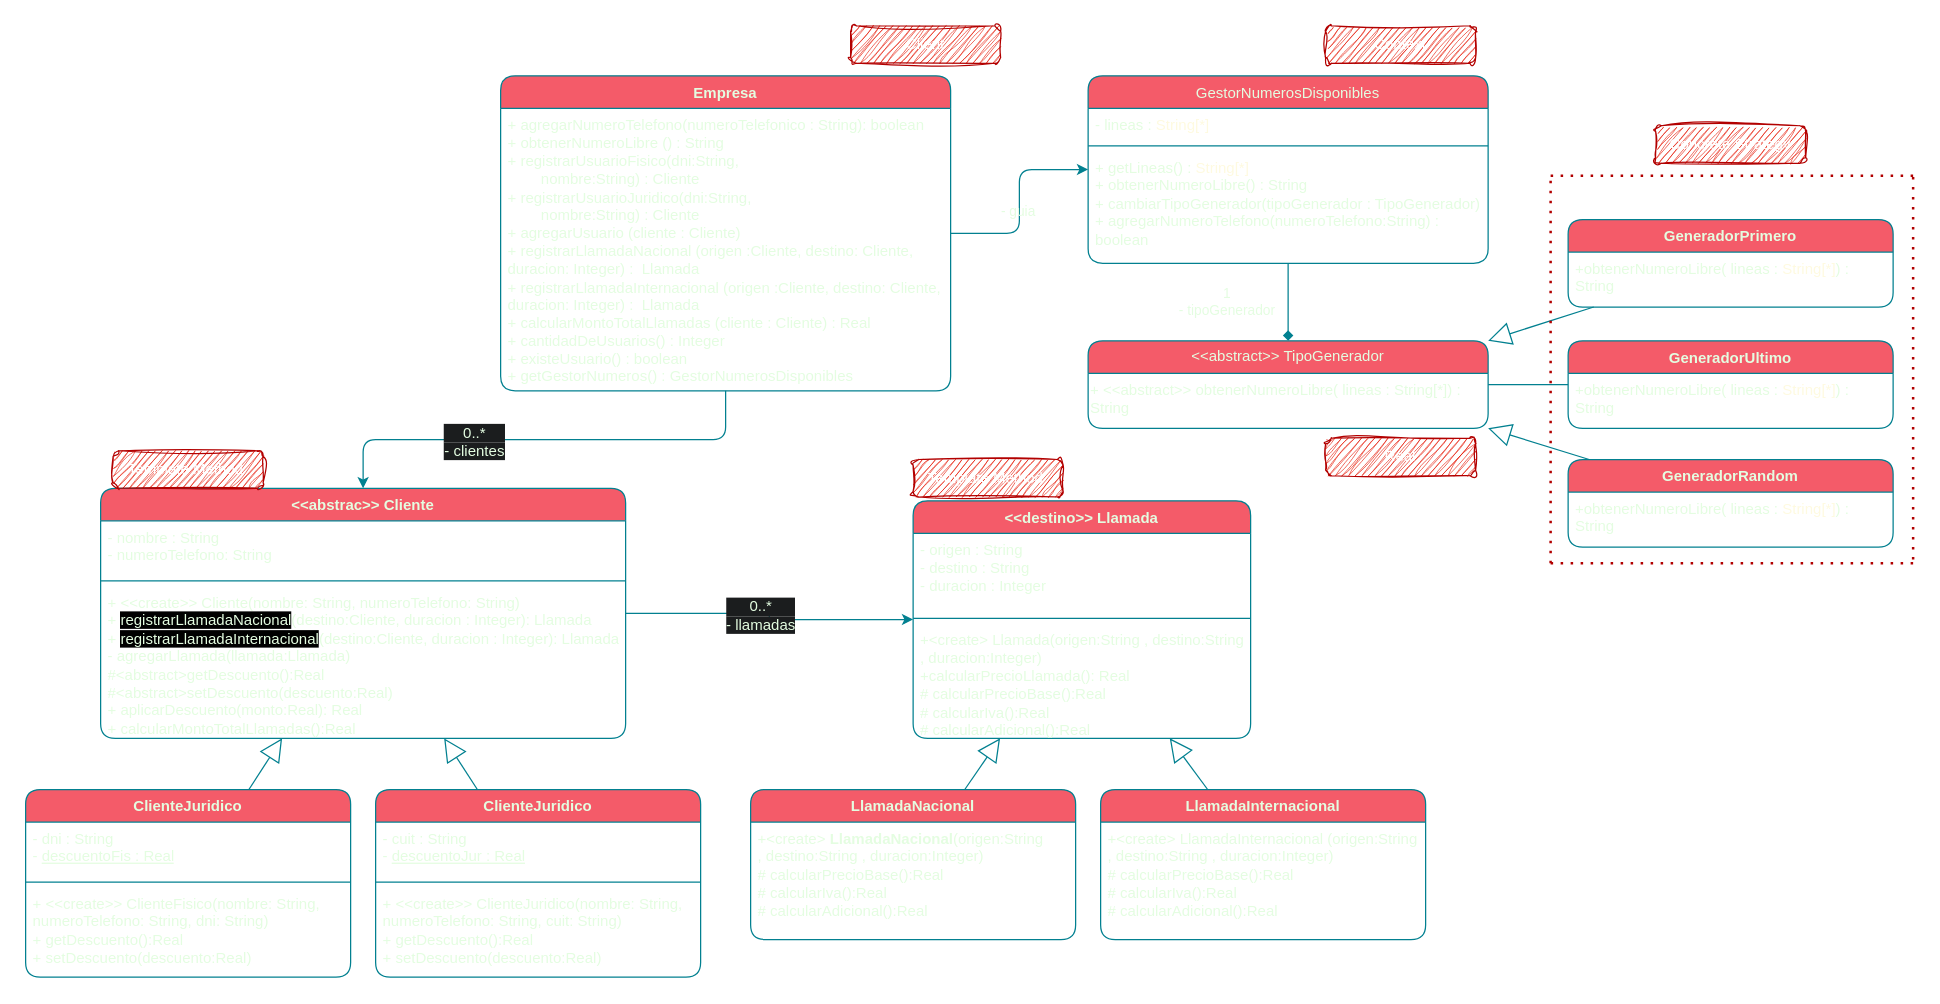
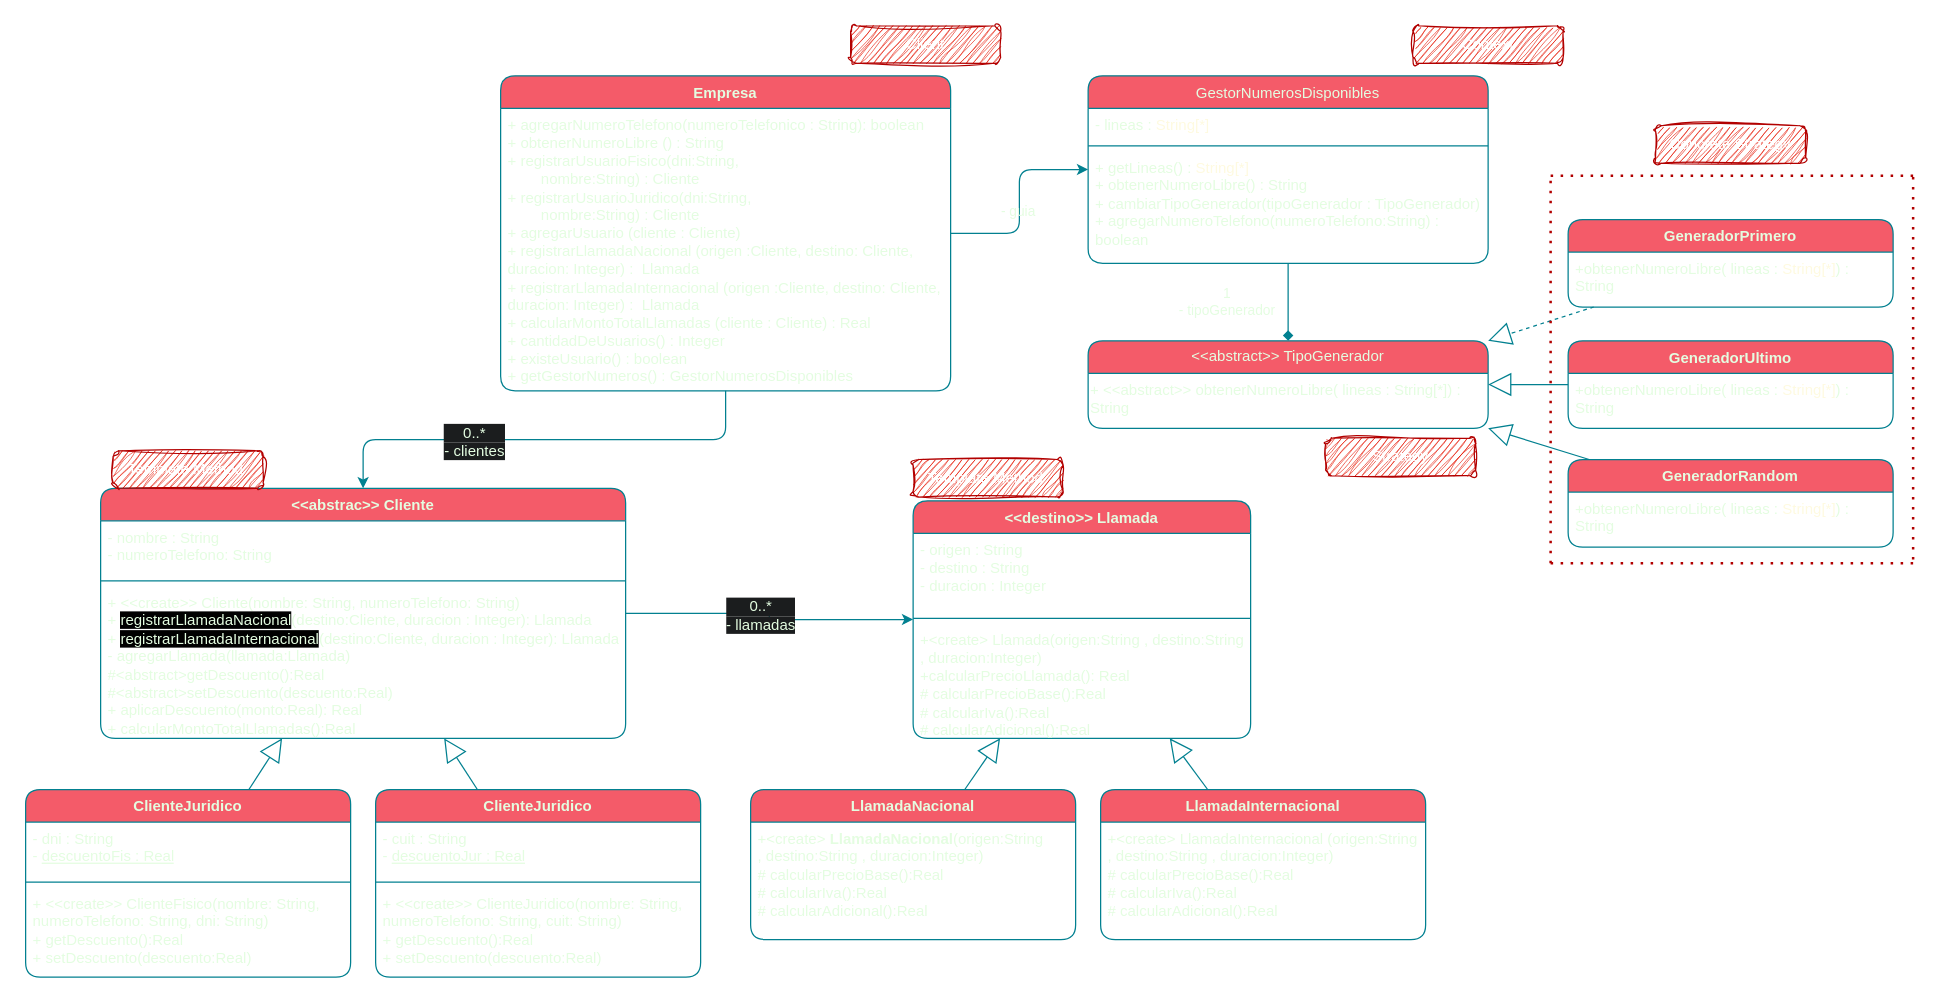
- <mxCell id="49" value="Context" style="rounded=1;whiteSpace=wrap;html=1;labelBackgroundColor=none;fillColor=#e51400;strokeColor=#B20000;fontColor=#ffffff;sketch=1;curveFitting=1;jiggle=2;shadow=0;textShadow=0;glass=0;" parent="1" vertex="1"><mxGeometry x="1060" y="20" width="120" height="30" as="geometry" /></mxCell>
+ <mxCell id="49" value="Context" style="rounded=1;whiteSpace=wrap;html=1;labelBackgroundColor=none;fillColor=#e51400;strokeColor=#B20000;fontColor=#ffffff;sketch=1;curveFitting=1;jiggle=2;shadow=0;textShadow=0;glass=0;" parent="1" vertex="1"><mxGeometry x="1130" y="20" width="120" height="30" as="geometry" /></mxCell>
- <mxCell id="41" value="" style="endArrow=block;endSize=16;endFill=0;html=1;rounded=0;entryX=1;entryY=0;entryDx=0;entryDy=0;labelBackgroundColor=none;strokeColor=#028090;fontColor=default;curved=1;" parent="1" source="39" target="37" edge="1"><mxGeometry width="160" relative="1" as="geometry"><mxPoint x="812" y="376" as="sourcePoint" /><mxPoint x="770" y="315" as="targetPoint" /></mxGeometry></mxCell>
+ <mxCell id="41" value="" style="endArrow=block;endSize=16;endFill=0;html=1;rounded=0;entryX=1;entryY=0;entryDx=0;entryDy=0;labelBackgroundColor=none;strokeColor=#028090;fontColor=default;curved=1;dashed=1;" parent="1" source="39" target="37" edge="1"><mxGeometry width="160" relative="1" as="geometry"><mxPoint x="812" y="376" as="sourcePoint" /><mxPoint x="770" y="315" as="targetPoint" /></mxGeometry></mxCell>
- <mxCell id="46" value="" style="endArrow=none;endSize=16;endFill=0;html=1;rounded=0;labelBackgroundColor=none;strokeColor=#028090;fontColor=default;curved=1;" parent="1" source="44" target="37" edge="1"><mxGeometry width="160" relative="1" as="geometry"><mxPoint x="1264" y="252" as="sourcePoint" /><mxPoint x="1144" y="282" as="targetPoint" /></mxGeometry></mxCell>
+ <mxCell id="46" value="" style="endArrow=block;endSize=16;endFill=0;html=1;rounded=0;labelBackgroundColor=none;strokeColor=#028090;fontColor=default;curved=1;" parent="1" source="44" target="37" edge="1"><mxGeometry width="160" relative="1" as="geometry"><mxPoint x="1264" y="252" as="sourcePoint" /><mxPoint x="1144" y="282" as="targetPoint" /></mxGeometry></mxCell>
- <mxCell id="48" value="Real" style="rounded=1;whiteSpace=wrap;html=1;labelBackgroundColor=none;fillColor=#e51400;strokeColor=#B20000;fontColor=#ffffff;sketch=1;curveFitting=1;jiggle=2;shadow=0;textShadow=0;glass=0;" parent="1" vertex="1"><mxGeometry x="1060" y="350" width="120" height="30" as="geometry" /></mxCell>
+ <mxCell id="48" value="Strategy" style="rounded=1;whiteSpace=wrap;html=1;labelBackgroundColor=none;fillColor=#e51400;strokeColor=#B20000;fontColor=#ffffff;sketch=1;curveFitting=1;jiggle=2;shadow=0;textShadow=0;glass=0;" parent="1" vertex="1"><mxGeometry x="1060" y="350" width="120" height="30" as="geometry" /></mxCell>
